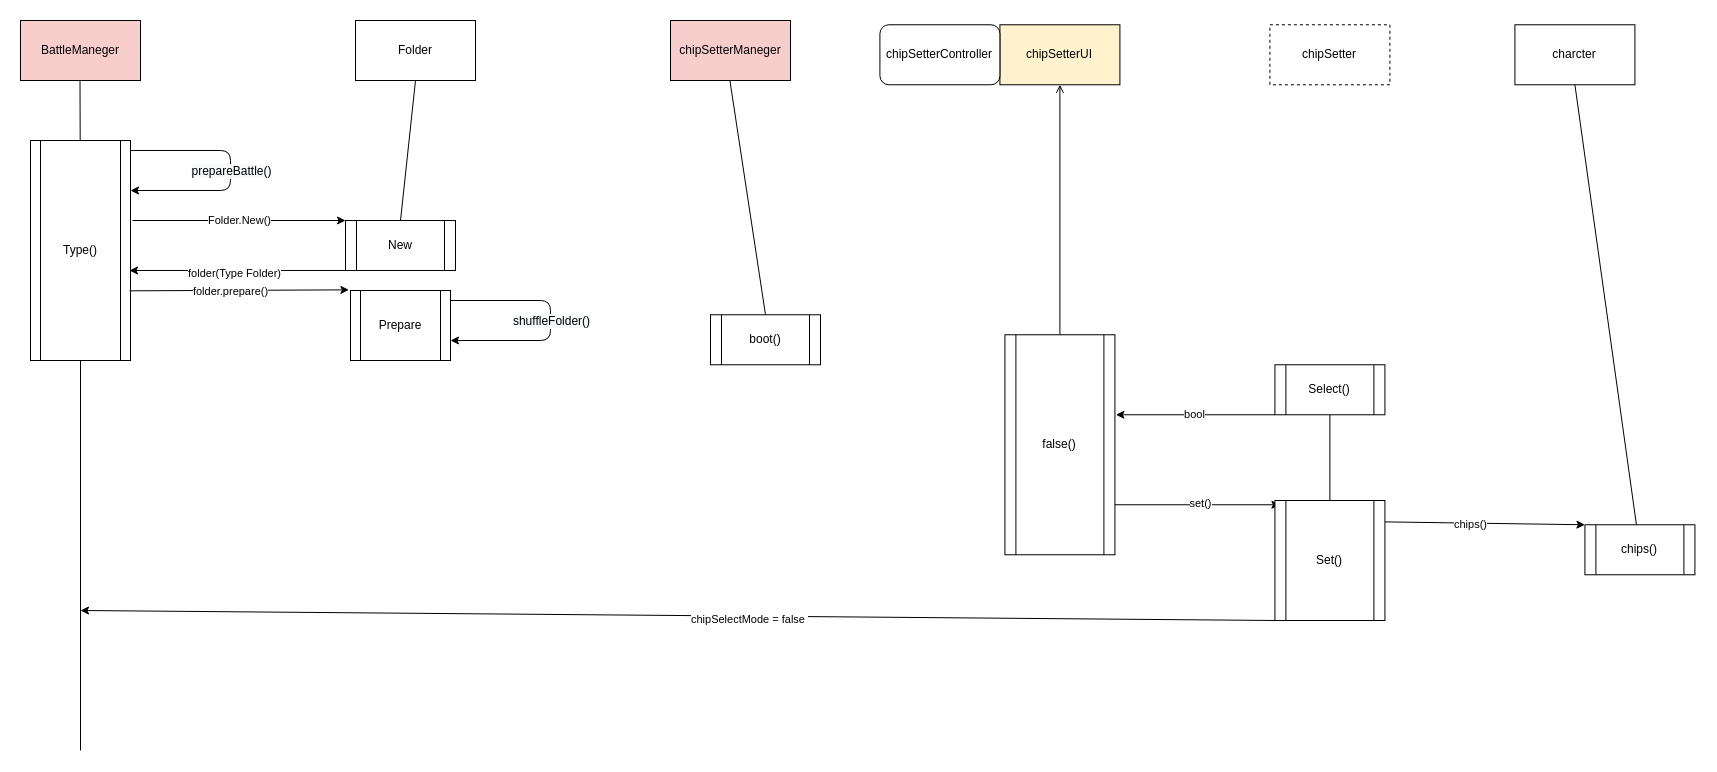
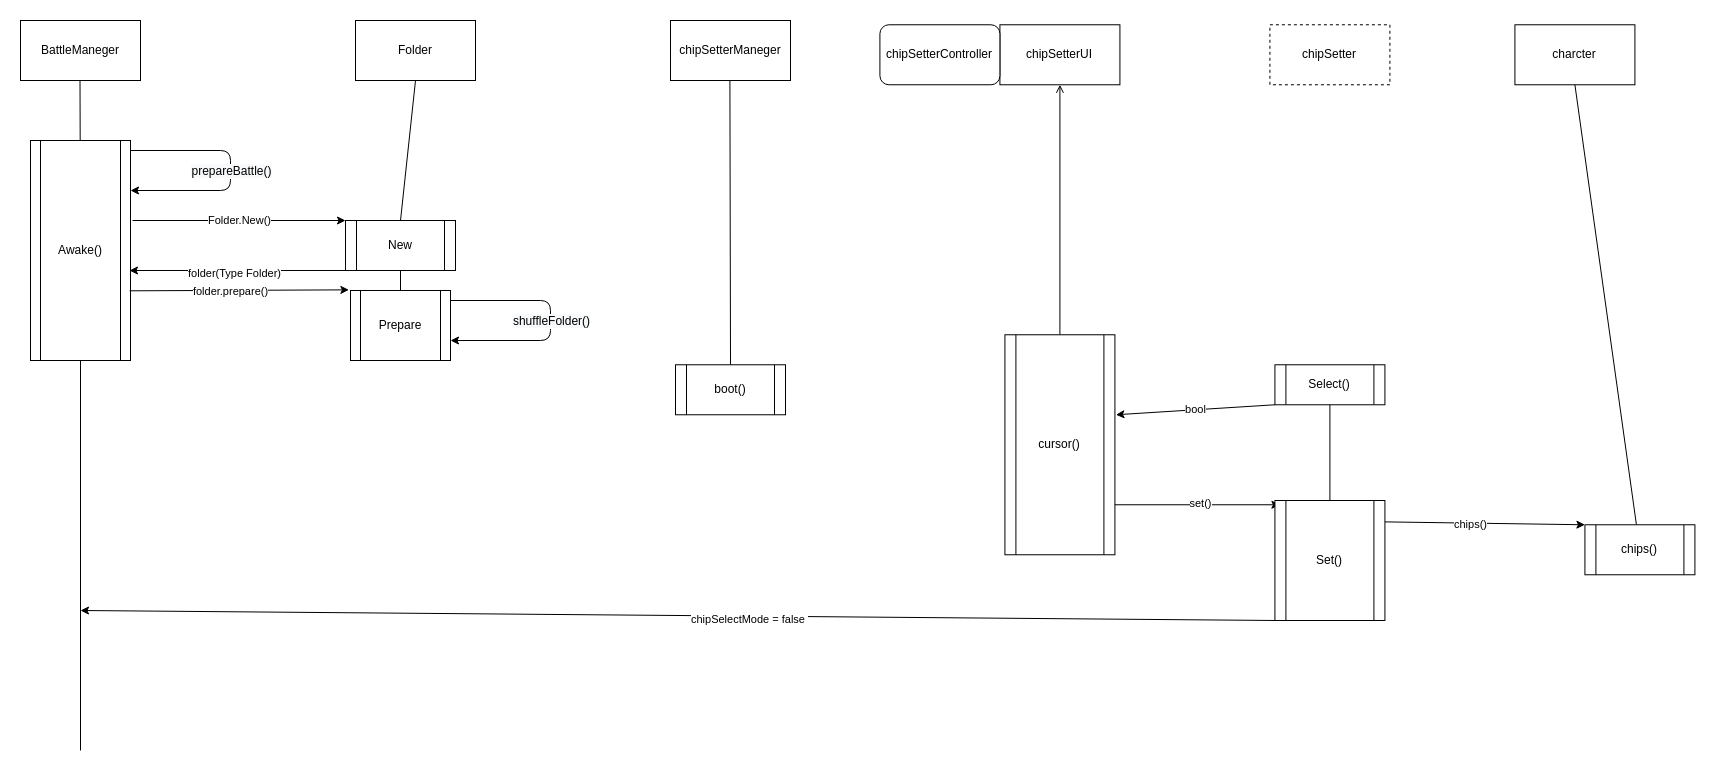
- <mxCell id="7" value="BattleManeger" style="rounded=0;whiteSpace=wrap;html=1;fillColor=#f8cecc;" parent="1" vertex="1"><mxGeometry x="20" y="20" width="120" height="60" as="geometry" /></mxCell>
+ <mxCell id="7" value="BattleManeger" style="rounded=0;whiteSpace=wrap;html=1;" parent="1" vertex="1"><mxGeometry x="20" y="20" width="120" height="60" as="geometry" /></mxCell>
- <mxCell id="39" value="chipSetterManeger" style="rounded=0;whiteSpace=wrap;html=1;fillColor=#f8cecc;" vertex="1" parent="1"><mxGeometry x="670" y="20" width="120" height="60" as="geometry" /></mxCell>
+ <mxCell id="39" value="chipSetterManeger" style="rounded=0;whiteSpace=wrap;html=1;" vertex="1" parent="1"><mxGeometry x="670" y="20" width="120" height="60" as="geometry" /></mxCell>
- <mxCell id="22" value="chipSetterUI" style="rounded=0;whiteSpace=wrap;html=1;fillColor=#fff2cc;" vertex="1" parent="1"><mxGeometry x="999.42" y="24.27" width="120" height="60" as="geometry" /></mxCell>
+ <mxCell id="22" value="chipSetterUI" style="rounded=0;whiteSpace=wrap;html=1;" vertex="1" parent="1"><mxGeometry x="999.42" y="24.27" width="120" height="60" as="geometry" /></mxCell>
- <mxCell id="8" value="Type()" style="shape=process;whiteSpace=wrap;html=1;backgroundOutline=1;" vertex="1" parent="1"><mxGeometry x="30" y="140" width="100" height="220" as="geometry" /></mxCell>
+ <mxCell id="8" value="Awake()" style="shape=process;whiteSpace=wrap;html=1;backgroundOutline=1;" vertex="1" parent="1"><mxGeometry x="30" y="140" width="100" height="220" as="geometry" /></mxCell>
+ <mxCell id="2" value="" style="endArrow=none;html=1;" parent="1" source="5" edge="1" target="16"><mxGeometry width="50" height="50" relative="1" as="geometry"><mxPoint x="399.5" y="750" as="sourcePoint" /><mxPoint x="399.5" y="80" as="targetPoint" /></mxGeometry></mxCell>
- <mxCell id="41" value="boot()" style="shape=process;whiteSpace=wrap;html=1;backgroundOutline=1;" vertex="1" parent="1"><mxGeometry x="710" y="314.27" width="110" height="50" as="geometry" /></mxCell>
+ <mxCell id="41" value="boot()" style="shape=process;whiteSpace=wrap;html=1;backgroundOutline=1;" vertex="1" parent="1"><mxGeometry x="675" y="364.27" width="110" height="50" as="geometry" /></mxCell>
- <mxCell id="25" value="Select()" style="shape=process;whiteSpace=wrap;html=1;backgroundOutline=1;" vertex="1" parent="1"><mxGeometry x="1274.42" y="364.27" width="110" height="50" as="geometry" /></mxCell>
+ <mxCell id="25" value="Select()" style="shape=process;whiteSpace=wrap;html=1;backgroundOutline=1;" vertex="1" parent="1"><mxGeometry x="1274.42" y="364.27" width="110" height="40" as="geometry" /></mxCell>
- <mxCell id="32" value="false()" style="shape=process;whiteSpace=wrap;html=1;backgroundOutline=1;" vertex="1" parent="1"><mxGeometry x="1004.42" y="334.27" width="110" height="220" as="geometry" /></mxCell>
+ <mxCell id="32" value="cursor()" style="shape=process;whiteSpace=wrap;html=1;backgroundOutline=1;" vertex="1" parent="1"><mxGeometry x="1004.42" y="334.27" width="110" height="220" as="geometry" /></mxCell>
